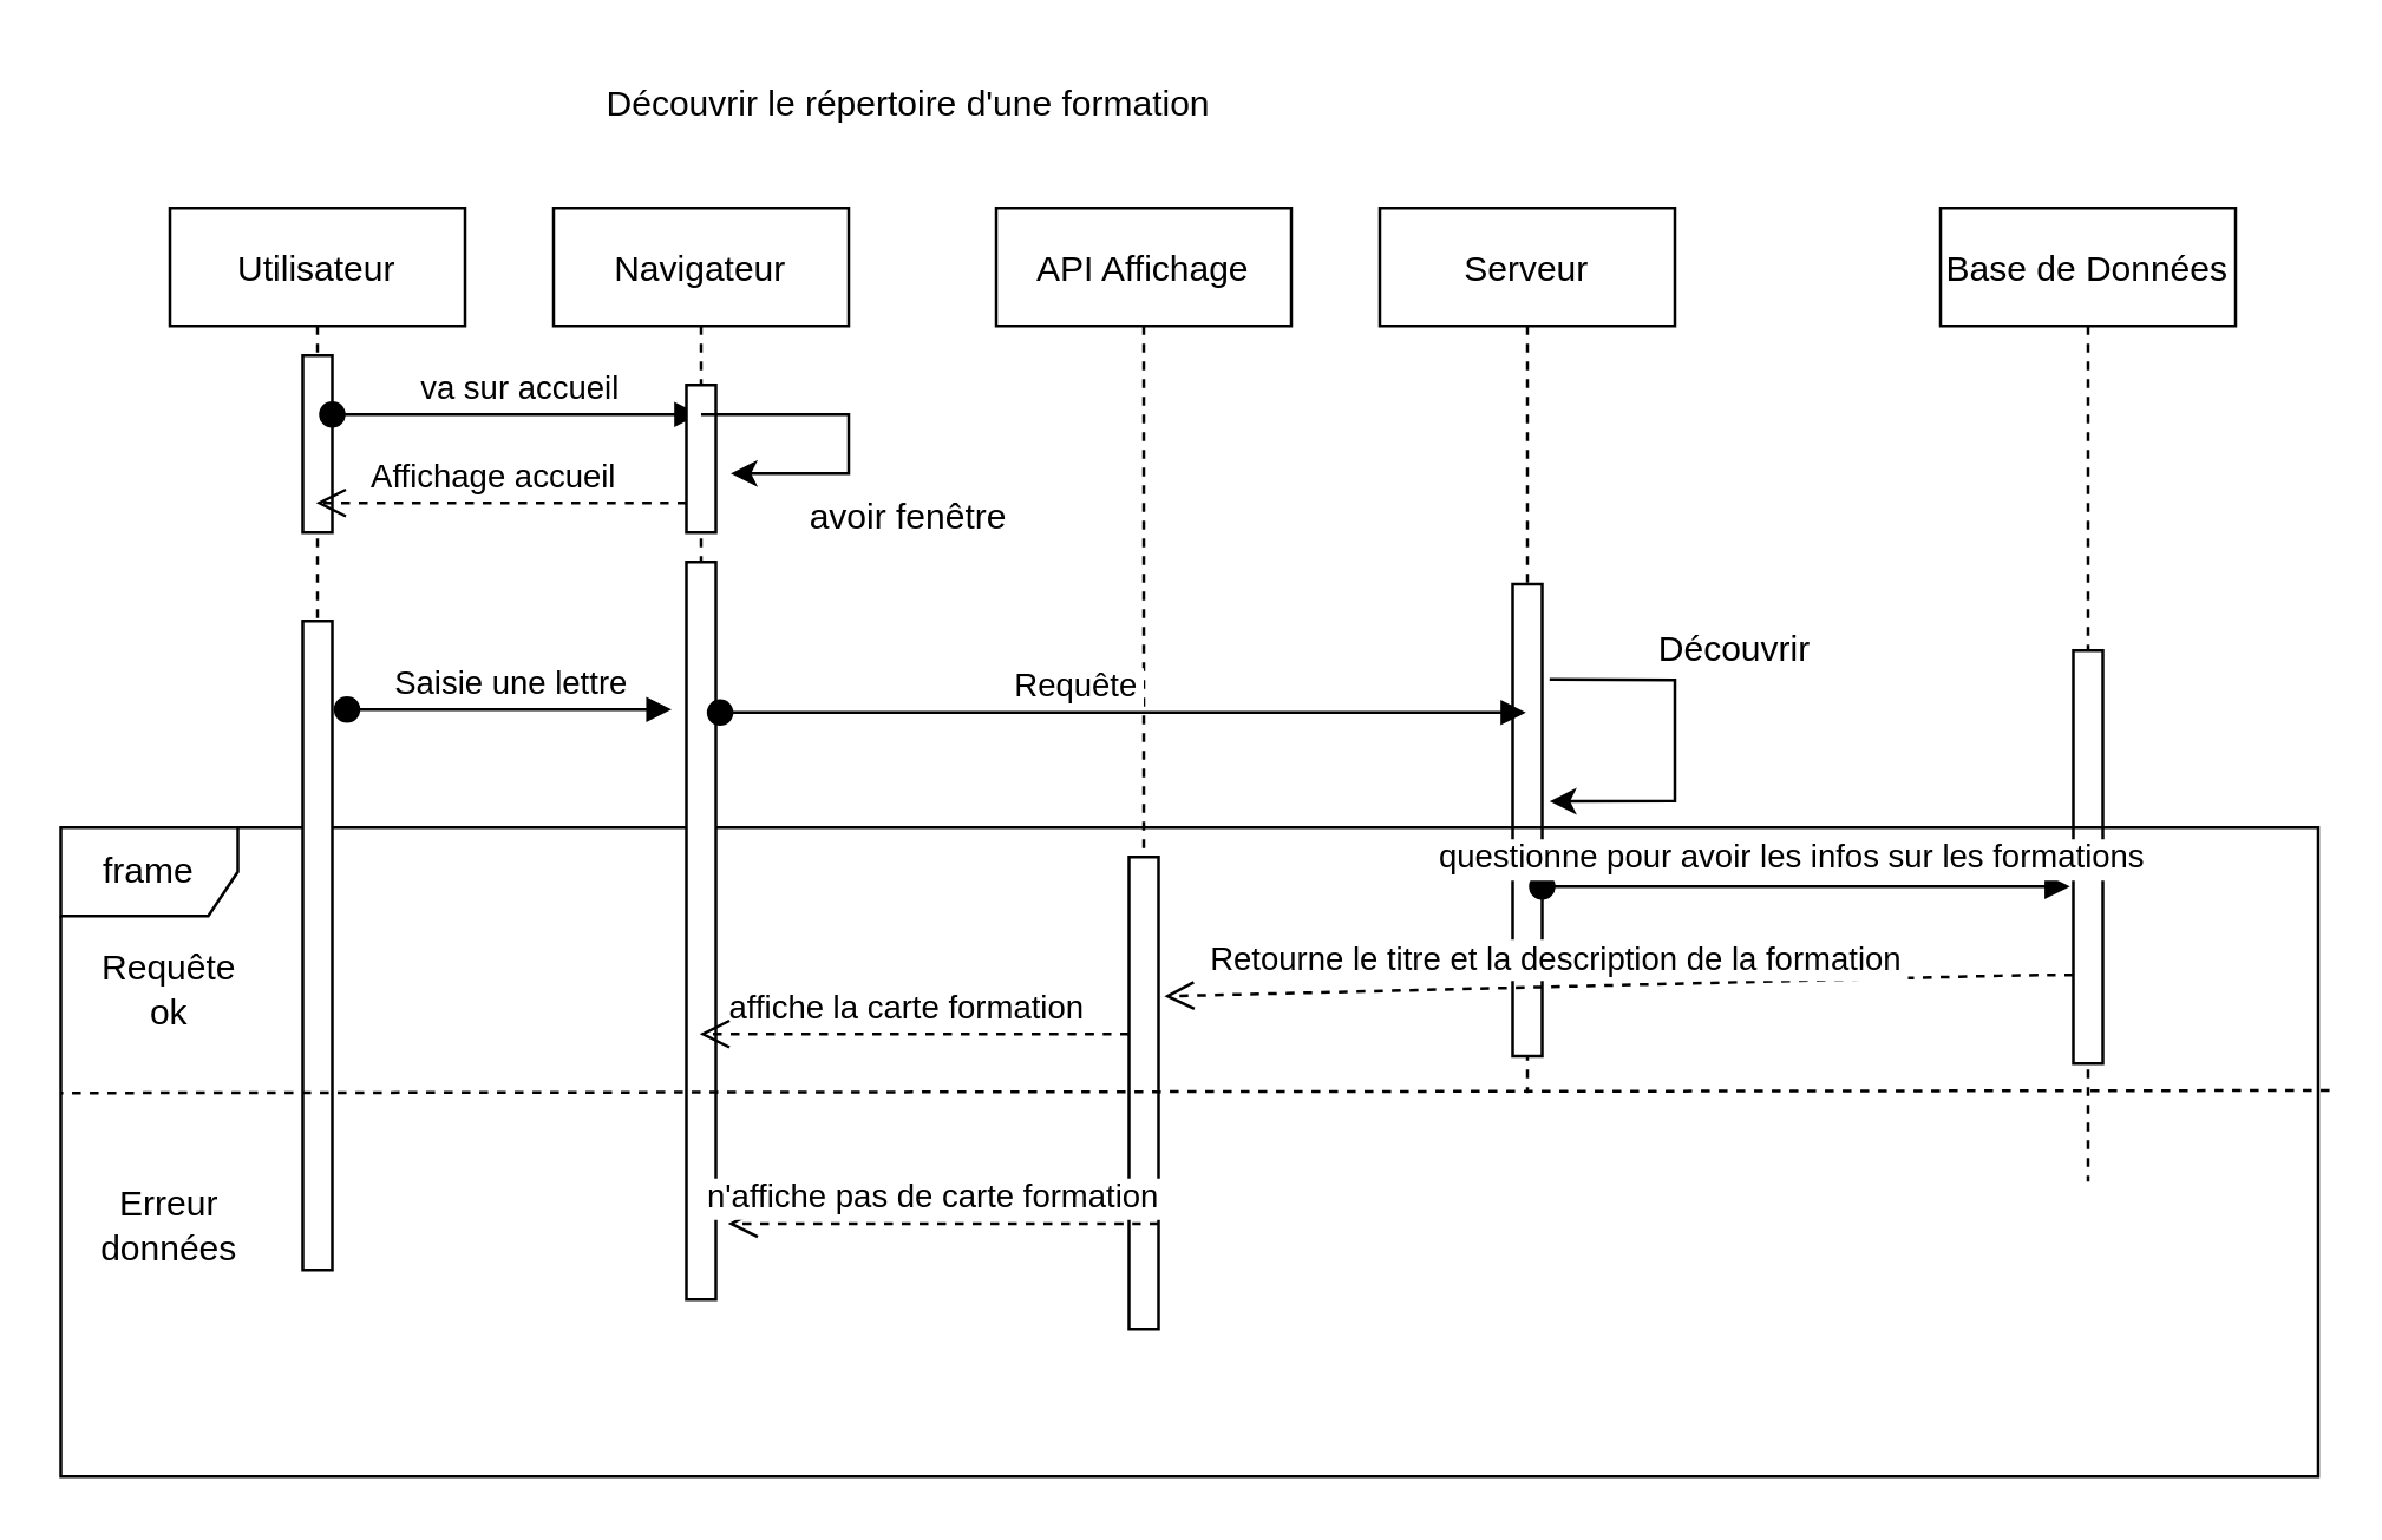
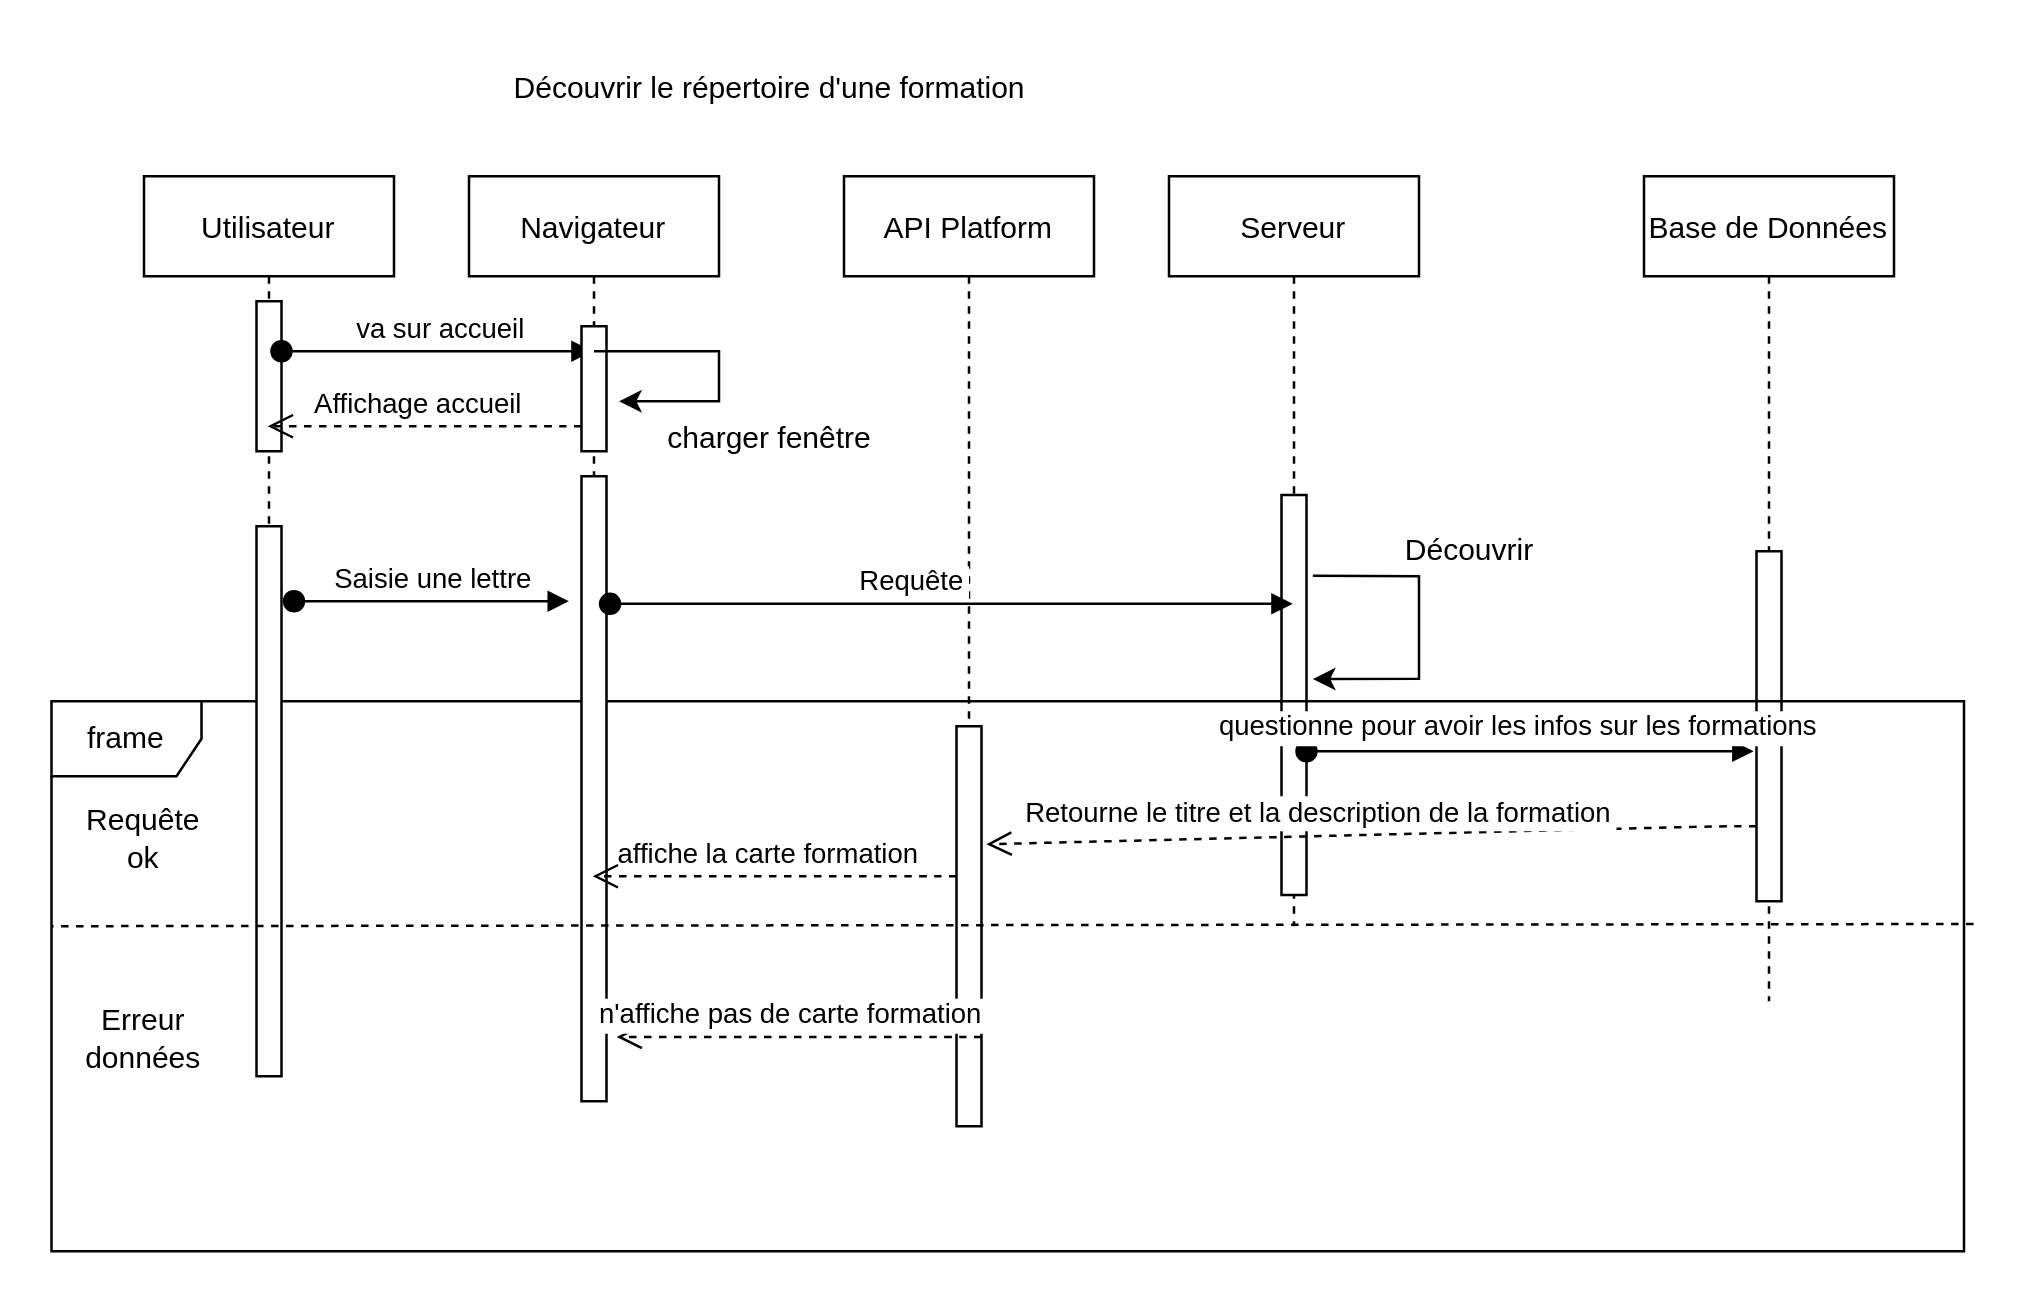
- <mxCell id="21" value="API Affichage" style="shape=umlLifeline;perimeter=lifelinePerimeter;container=1;collapsible=0;recursiveResize=0;rounded=0;shadow=0;strokeWidth=1;" vertex="1" parent="1"><mxGeometry x="337" y="70" width="100" height="380" as="geometry" /></mxCell>
+ <mxCell id="21" value="API Platform" style="shape=umlLifeline;perimeter=lifelinePerimeter;container=1;collapsible=0;recursiveResize=0;rounded=0;shadow=0;strokeWidth=1;" vertex="1" parent="1"><mxGeometry x="337" y="70" width="100" height="380" as="geometry" /></mxCell>
- <mxCell id="20" value="avoir fenêtre" style="text;html=1;align=center;verticalAlign=middle;resizable=0;points=[];autosize=1;strokeColor=none;fillColor=none;" vertex="1" parent="1"><mxGeometry x="257" y="160" width="100" height="30" as="geometry" /></mxCell>
+ <mxCell id="20" value="charger fenêtre" style="text;html=1;align=center;verticalAlign=middle;resizable=0;points=[];autosize=1;strokeColor=none;fillColor=none;" vertex="1" parent="1"><mxGeometry x="257" y="160" width="100" height="30" as="geometry" /></mxCell>
